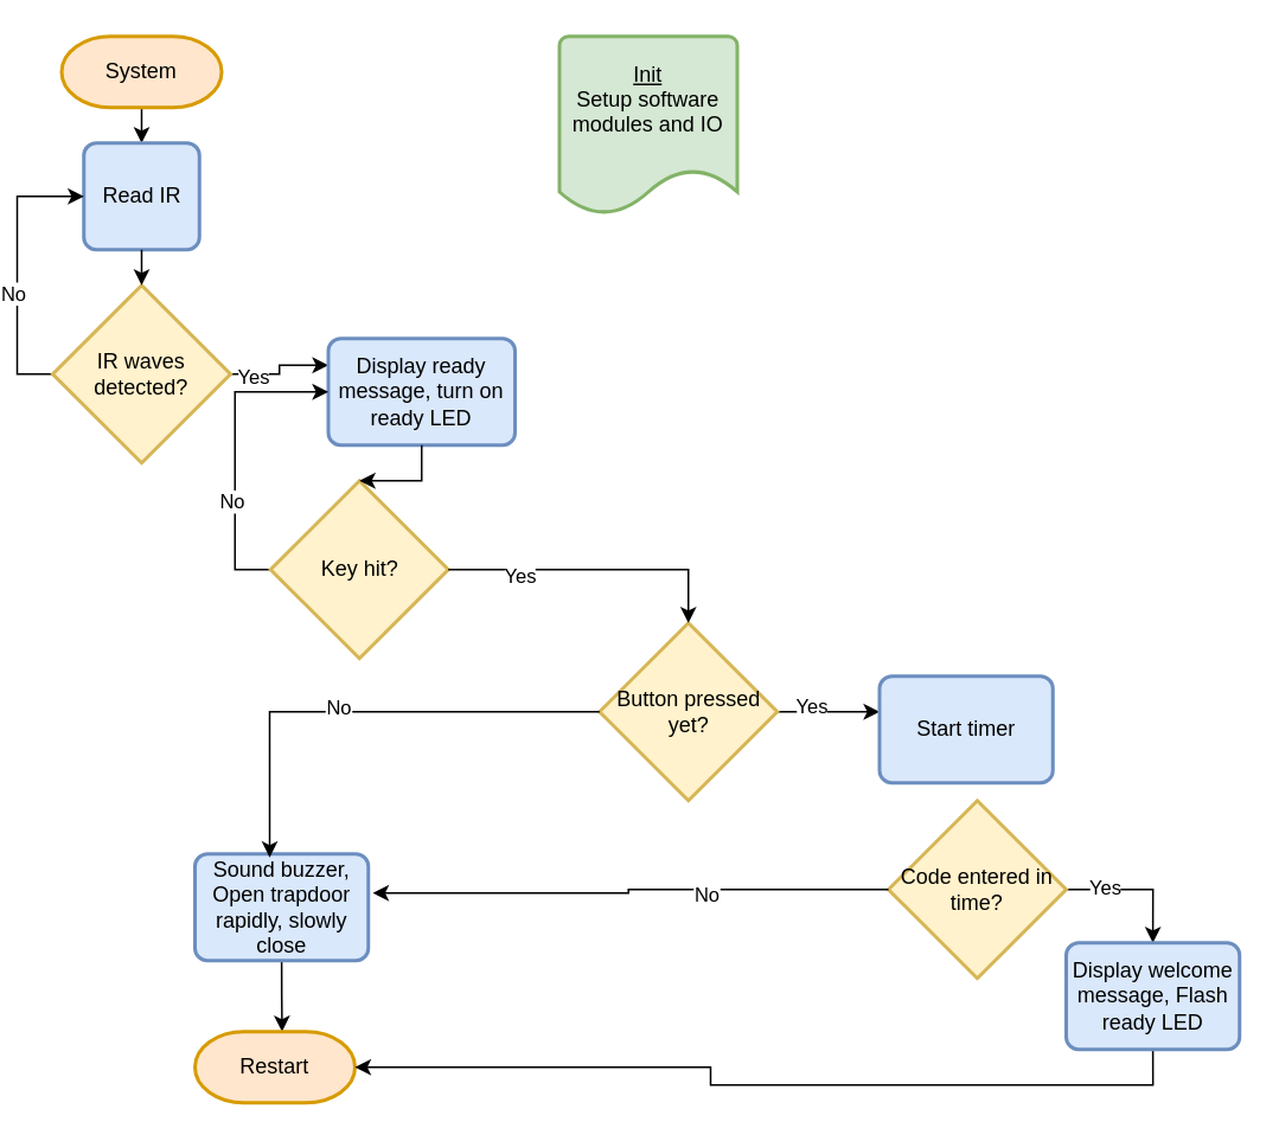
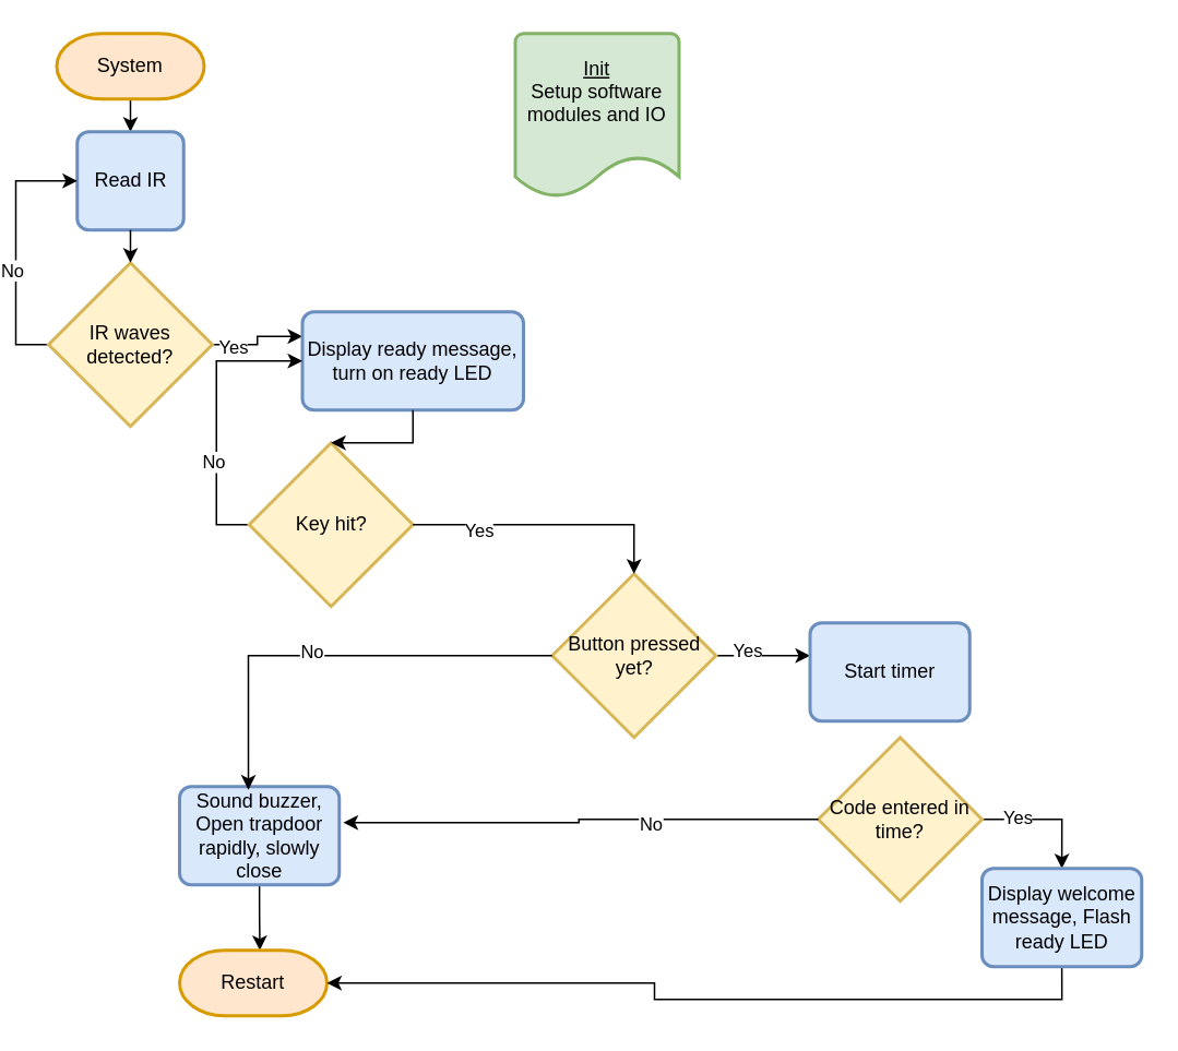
- <mxCell id="12" value="Display ready message, turn on ready LED" style="rounded=1;whiteSpace=wrap;html=1;absoluteArcSize=1;arcSize=14;strokeWidth=2;fillColor=#dae8fc;strokeColor=#6c8ebf;" parent="1" vertex="1"><mxGeometry x="175" y="190" width="105" height="60" as="geometry" /></mxCell>
+ <mxCell id="12" value="Display ready message, turn on ready LED" style="rounded=1;whiteSpace=wrap;html=1;absoluteArcSize=1;arcSize=14;strokeWidth=2;fillColor=#dae8fc;strokeColor=#6c8ebf;" parent="1" vertex="1"><mxGeometry x="175" y="190" width="135" height="60" as="geometry" /></mxCell>
